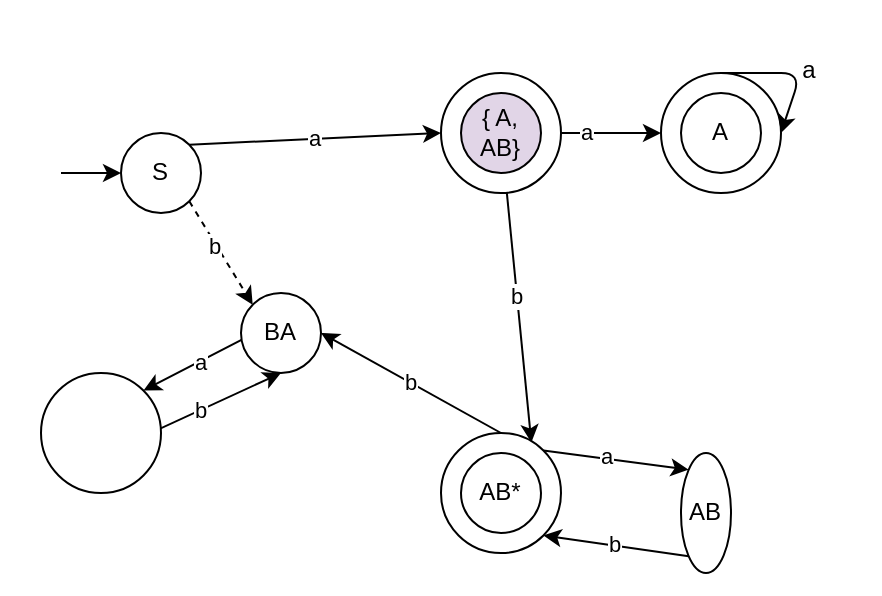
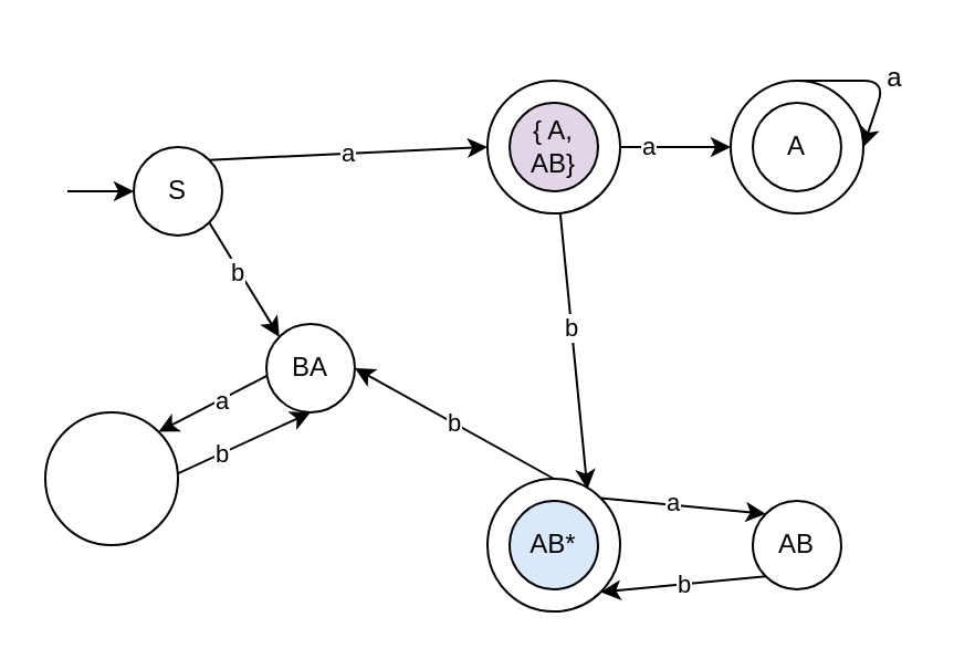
- <mxCell id="9" style="edgeStyle=none;html=1;exitX=1;exitY=1;exitDx=0;exitDy=0;entryX=0;entryY=0;entryDx=0;entryDy=0;dashed=1;" parent="1" source="11" target="18" edge="1"><mxGeometry relative="1" as="geometry" /></mxCell>
+ <mxCell id="9" style="edgeStyle=none;html=1;exitX=1;exitY=1;exitDx=0;exitDy=0;entryX=0;entryY=0;entryDx=0;entryDy=0;" parent="1" source="11" target="18" edge="1"><mxGeometry relative="1" as="geometry" /></mxCell>
- <mxCell id="25" value="AB*" style="ellipse;whiteSpace=wrap;html=1;aspect=fixed;" parent="1" vertex="1"><mxGeometry x="230" y="226" width="40" height="40" as="geometry" /></mxCell>
+ <mxCell id="25" value="AB*" style="ellipse;whiteSpace=wrap;html=1;aspect=fixed;fillColor=#dae8fc;" parent="1" vertex="1"><mxGeometry x="230" y="226" width="40" height="40" as="geometry" /></mxCell>
- <mxCell id="27" value="AB" style="ellipse;whiteSpace=wrap;html=1;aspect=fixed;" parent="1" vertex="1"><mxGeometry x="340" y="226" width="25" height="60" as="geometry" /></mxCell>
+ <mxCell id="27" value="AB" style="ellipse;whiteSpace=wrap;html=1;aspect=fixed;" parent="1" vertex="1"><mxGeometry x="340" y="226" width="40" height="40" as="geometry" /></mxCell>
